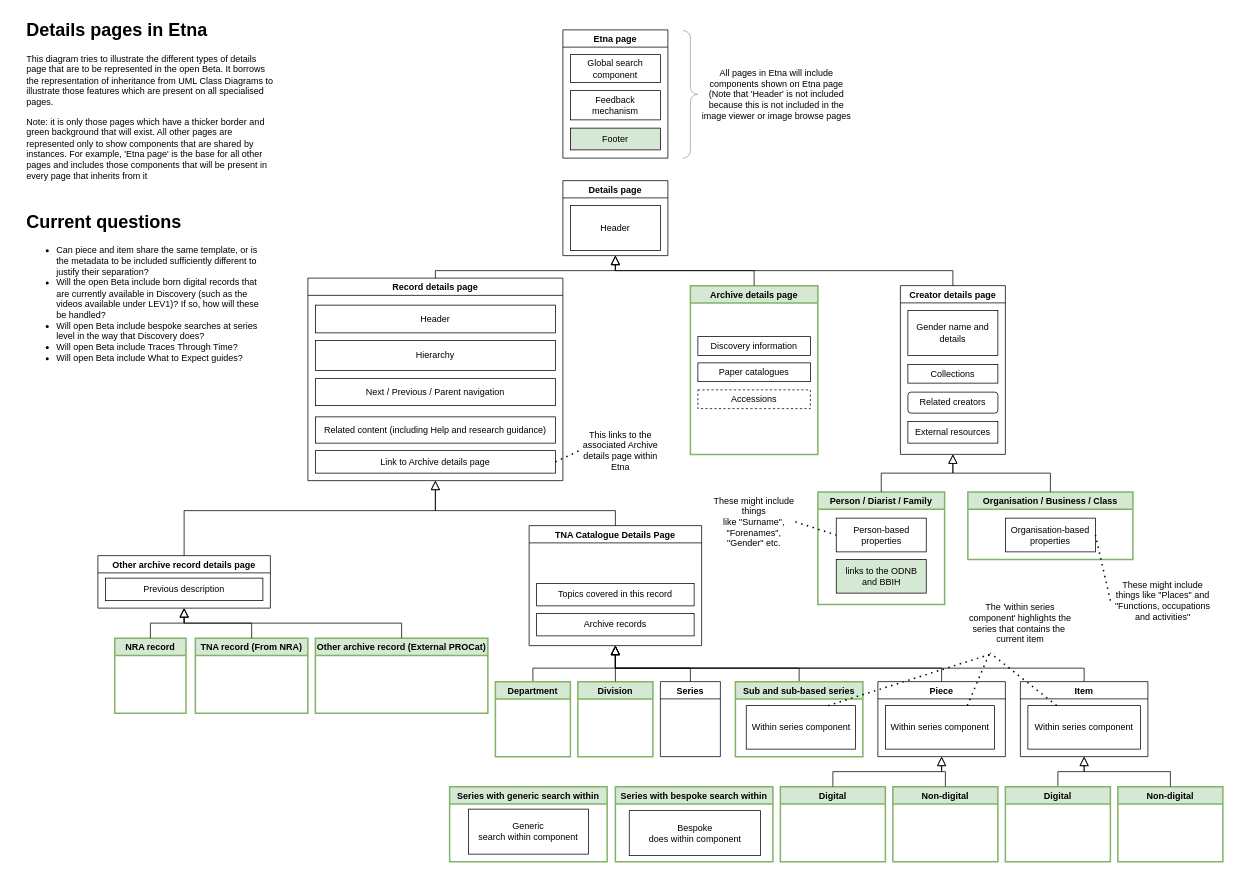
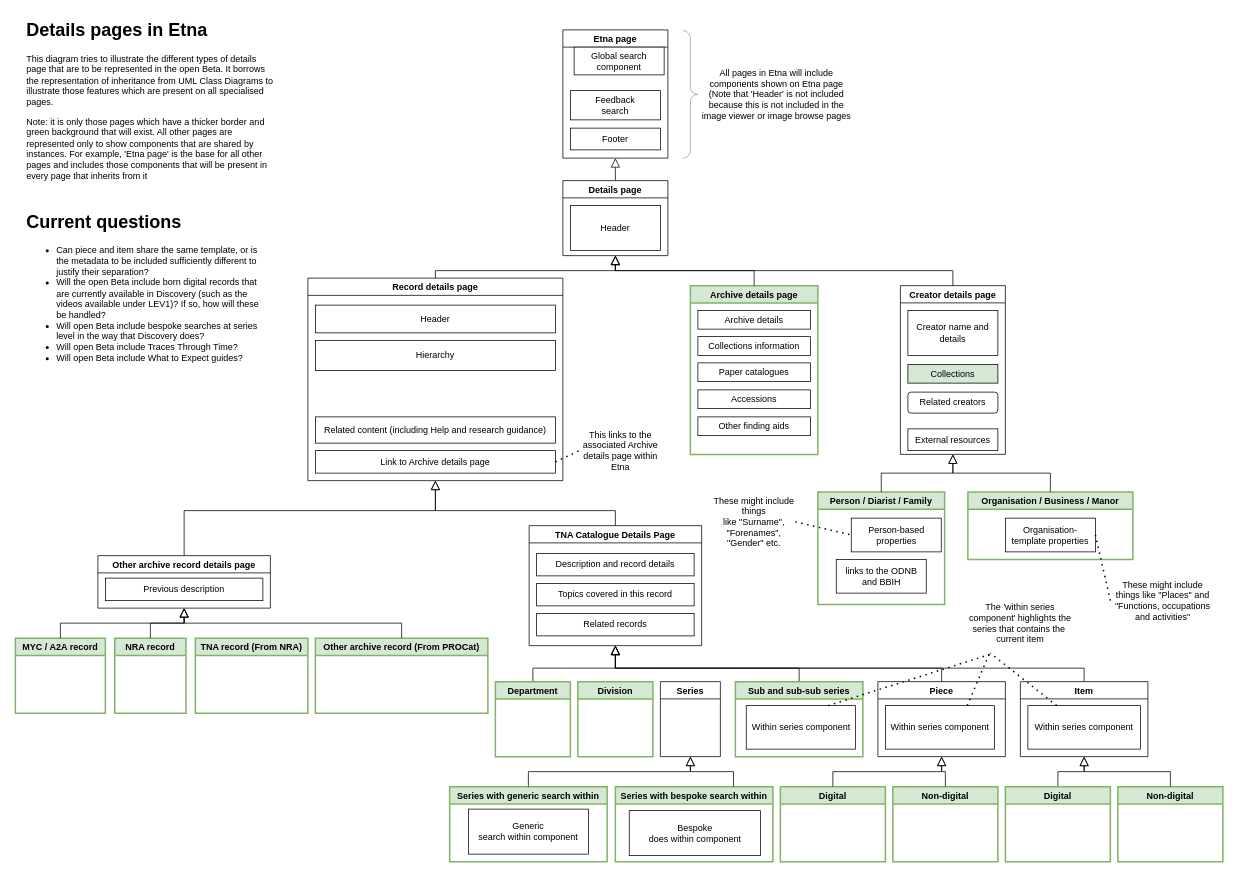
- <mxCell id="6" value="Global search component" style="rounded=0;whiteSpace=wrap;html=1;" parent="5" vertex="1"><mxGeometry x="10" y="33" width="120" height="37" as="geometry" /></mxCell>
+ <mxCell id="6" value="Global search component" style="rounded=0;whiteSpace=wrap;html=1;" parent="5" vertex="1"><mxGeometry x="15" y="23" width="120" height="37" as="geometry" /></mxCell>
- <mxCell id="7" value="Feedback&lt;br&gt;mechanism" style="rounded=0;whiteSpace=wrap;html=1;" parent="5" vertex="1"><mxGeometry x="10" y="81" width="120" height="39" as="geometry" /></mxCell>
+ <mxCell id="7" value="Feedback&lt;br&gt;search" style="rounded=0;whiteSpace=wrap;html=1;" parent="5" vertex="1"><mxGeometry x="10" y="81" width="120" height="39" as="geometry" /></mxCell>
- <mxCell id="8" value="Footer" style="rounded=0;whiteSpace=wrap;html=1;fillColor=#d5e8d4;" parent="5" vertex="1"><mxGeometry x="10" y="131" width="120" height="29" as="geometry" /></mxCell>
+ <mxCell id="8" value="Footer" style="rounded=0;whiteSpace=wrap;html=1;" parent="5" vertex="1"><mxGeometry x="10" y="131" width="120" height="29" as="geometry" /></mxCell>
+ <mxCell id="2" value="" style="endArrow=block;endSize=10;endFill=0;shadow=0;strokeWidth=1;rounded=0;edgeStyle=elbowEdgeStyle;elbow=vertical;entryX=0.5;entryY=1;entryDx=0;entryDy=0;" parent="1" source="11" target="5" edge="1"><mxGeometry width="160" relative="1" as="geometry"><mxPoint x="670" y="422" as="sourcePoint" /><mxPoint x="770" y="320" as="targetPoint" /></mxGeometry></mxCell>
+ <mxCell id="60" value="Archive details" style="rounded=0;whiteSpace=wrap;html=1;" parent="59" vertex="1"><mxGeometry x="10" y="33" width="150" height="25" as="geometry" /></mxCell>
- <mxCell id="47" value="Gender name and details" style="rounded=0;whiteSpace=wrap;html=1;" parent="46" vertex="1"><mxGeometry x="10" y="33" width="120" height="60" as="geometry" /></mxCell>
+ <mxCell id="47" value="Creator name and details" style="rounded=0;whiteSpace=wrap;html=1;" parent="46" vertex="1"><mxGeometry x="10" y="33" width="120" height="60" as="geometry" /></mxCell>
- <mxCell id="61" value="Discovery information" style="rounded=0;whiteSpace=wrap;html=1;" parent="59" vertex="1"><mxGeometry x="10" y="68" width="150" height="25" as="geometry" /></mxCell>
+ <mxCell id="61" value="Collections information" style="rounded=0;whiteSpace=wrap;html=1;" parent="59" vertex="1"><mxGeometry x="10" y="68" width="150" height="25" as="geometry" /></mxCell>
- <mxCell id="48" value="Collections" style="rounded=0;whiteSpace=wrap;html=1;" parent="46" vertex="1"><mxGeometry x="10" y="105" width="120" height="25" as="geometry" /></mxCell>
+ <mxCell id="48" value="Collections" style="rounded=0;whiteSpace=wrap;html=1;fillColor=#d5e8d4;" parent="46" vertex="1"><mxGeometry x="10" y="105" width="120" height="25" as="geometry" /></mxCell>
- <mxCell id="79" value="Next / Previous / Parent navigation" style="rounded=0;whiteSpace=wrap;html=1;" parent="75" vertex="1"><mxGeometry x="10" y="134" width="320" height="36" as="geometry" /></mxCell>
- <mxCell id="63" value="Accessions" style="rounded=0;whiteSpace=wrap;html=1;dashed=1;" parent="59" vertex="1"><mxGeometry x="10" y="139" width="150" height="25" as="geometry" /></mxCell>
+ <mxCell id="63" value="Accessions" style="rounded=0;whiteSpace=wrap;html=1;" parent="59" vertex="1"><mxGeometry x="10" y="139" width="150" height="25" as="geometry" /></mxCell>
+ <mxCell id="64" value="Other finding aids" style="rounded=0;whiteSpace=wrap;html=1;" parent="59" vertex="1"><mxGeometry x="10" y="175" width="150" height="25" as="geometry" /></mxCell>
- <mxCell id="50" value="External resources" style="rounded=0;whiteSpace=wrap;html=1;" parent="46" vertex="1"><mxGeometry x="10" y="181" width="120" height="29" as="geometry" /></mxCell>
+ <mxCell id="50" value="External resources" style="rounded=0;whiteSpace=wrap;html=1;" parent="46" vertex="1"><mxGeometry x="10" y="191" width="120" height="29" as="geometry" /></mxCell>
- <mxCell id="54" value="Organisation / Business / Class" style="swimlane;strokeWidth=2;fillColor=#d5e8d4;strokeColor=#82b366;startSize=23;" parent="1" vertex="1"><mxGeometry x="1290" y="655" width="220" height="90" as="geometry" /></mxCell>
+ <mxCell id="54" value="Organisation / Business / Manor" style="swimlane;strokeWidth=2;fillColor=#d5e8d4;strokeColor=#82b366;startSize=23;" parent="1" vertex="1"><mxGeometry x="1290" y="655" width="220" height="90" as="geometry" /></mxCell>
- <mxCell id="52" value="Person-based properties" style="rounded=0;whiteSpace=wrap;html=1;" parent="51" vertex="1"><mxGeometry x="24.5" y="35" width="120" height="45" as="geometry" /></mxCell>
+ <mxCell id="52" value="Person-based properties" style="rounded=0;whiteSpace=wrap;html=1;" parent="51" vertex="1"><mxGeometry x="44.5" y="35" width="120" height="45" as="geometry" /></mxCell>
- <mxCell id="55" value="Organisation-based properties" style="rounded=0;whiteSpace=wrap;html=1;" parent="54" vertex="1"><mxGeometry x="50" y="35" width="120" height="45" as="geometry" /></mxCell>
+ <mxCell id="55" value="Organisation-template properties" style="rounded=0;whiteSpace=wrap;html=1;" parent="54" vertex="1"><mxGeometry x="50" y="35" width="120" height="45" as="geometry" /></mxCell>
+ <mxCell id="14" value="Description and record details" style="rounded=0;whiteSpace=wrap;html=1;" parent="13" vertex="1"><mxGeometry x="10" y="37" width="210" height="30" as="geometry" /></mxCell>
- <mxCell id="53" value="links to the ODNB and BBIH" style="rounded=0;whiteSpace=wrap;html=1;fillColor=#d5e8d4;" parent="51" vertex="1"><mxGeometry x="24.5" y="90" width="120" height="45" as="geometry" /></mxCell>
+ <mxCell id="53" value="links to the ODNB and BBIH" style="rounded=0;whiteSpace=wrap;html=1;" parent="51" vertex="1"><mxGeometry x="24.5" y="90" width="120" height="45" as="geometry" /></mxCell>
+ <mxCell id="70" value="" style="endArrow=block;endSize=10;endFill=0;shadow=0;strokeWidth=1;rounded=0;edgeStyle=elbowEdgeStyle;elbow=vertical;exitX=0.5;exitY=0;exitDx=0;exitDy=0;entryX=0.5;entryY=1;entryDx=0;entryDy=0;" parent="1" source="69" target="66" edge="1"><mxGeometry width="160" relative="1" as="geometry"><mxPoint x="-100" y="1070" as="sourcePoint" /><mxPoint x="-80" y="1010" as="targetPoint" /><Array as="points"><mxPoint x="160" y="830" /></Array></mxGeometry></mxCell>
- <mxCell id="16" value="Archive records" style="rounded=0;whiteSpace=wrap;html=1;" parent="13" vertex="1"><mxGeometry x="10" y="117" width="210" height="30" as="geometry" /></mxCell>
+ <mxCell id="16" value="Related records" style="rounded=0;whiteSpace=wrap;html=1;" parent="13" vertex="1"><mxGeometry x="10" y="117" width="210" height="30" as="geometry" /></mxCell>
- <mxCell id="74" value="" style="endArrow=block;endSize=10;endFill=0;shadow=0;strokeWidth=1;rounded=0;edgeStyle=elbowEdgeStyle;elbow=vertical;exitX=0.5;exitY=0;exitDx=0;exitDy=0;entryX=0.5;entryY=1;entryDx=0;entryDy=0;" parent="1" source="73" target="66" edge="1"><mxGeometry width="160" relative="1" as="geometry"><mxPoint x="100" y="860" as="sourcePoint" /><mxPoint x="255" y="820" as="targetPoint" /><Array as="points"><mxPoint x="290" y="830" /></Array></mxGeometry></mxCell>
- <mxCell id="86" value="Other archive record (External PROCat)" style="swimlane;startSize=23;strokeWidth=2;fillColor=#d5e8d4;strokeColor=#82b366;" parent="1" vertex="1"><mxGeometry x="420" y="850" width="230" height="100" as="geometry" /></mxCell>
+ <mxCell id="86" value="Other archive record (From PROCat)" style="swimlane;startSize=23;strokeWidth=2;fillColor=#d5e8d4;strokeColor=#82b366;" parent="1" vertex="1"><mxGeometry x="420" y="850" width="230" height="100" as="geometry" /></mxCell>
+ <mxCell id="69" value="MYC / A2A record" style="swimlane;startSize=23;strokeWidth=2;fillColor=#d5e8d4;strokeColor=#82b366;" parent="1" vertex="1"><mxGeometry x="20" y="850" width="120" height="100" as="geometry" /></mxCell>
- <mxCell id="25" value="" style="endArrow=block;endSize=10;endFill=0;shadow=0;strokeWidth=1;rounded=0;edgeStyle=elbowEdgeStyle;elbow=vertical;exitX=0.5;exitY=0;exitDx=0;exitDy=0;entryX=0.5;entryY=1;entryDx=0;entryDy=0;" parent="1" source="19" target="13" edge="1"><mxGeometry width="160" relative="1" as="geometry"><mxPoint x="580" y="1110" as="sourcePoint" /><mxPoint x="830" y="825" as="targetPoint" /><Array as="points" /></mxGeometry></mxCell>
- <mxCell id="26" value="" style="endArrow=block;endSize=10;endFill=0;shadow=0;strokeWidth=1;rounded=0;edgeStyle=elbowEdgeStyle;elbow=vertical;entryX=0.5;entryY=1;entryDx=0;entryDy=0;exitX=0.5;exitY=0;exitDx=0;exitDy=0;" parent="1" source="20" target="13" edge="1"><mxGeometry width="160" relative="1" as="geometry"><mxPoint x="590" y="1120" as="sourcePoint" /><mxPoint x="590" y="1050" as="targetPoint" /><Array as="points"><mxPoint x="870" y="890" /></Array></mxGeometry></mxCell>
- <mxCell id="31" value="Sub and sub-based series" style="swimlane;strokeWidth=2;fillColor=#d5e8d4;strokeColor=#82b366;" parent="1" vertex="1"><mxGeometry x="980" y="908" width="170" height="100" as="geometry" /></mxCell>
+ <mxCell id="31" value="Sub and sub-sub series" style="swimlane;strokeWidth=2;fillColor=#d5e8d4;strokeColor=#82b366;" parent="1" vertex="1"><mxGeometry x="980" y="908" width="170" height="100" as="geometry" /></mxCell>
+ <mxCell id="30" value="" style="endArrow=block;endSize=10;endFill=0;shadow=0;strokeWidth=1;rounded=0;edgeStyle=elbowEdgeStyle;elbow=vertical;entryX=0.5;entryY=1;entryDx=0;entryDy=0;exitX=0.5;exitY=0;exitDx=0;exitDy=0;" parent="1" source="23" target="20" edge="1"><mxGeometry width="160" relative="1" as="geometry"><mxPoint x="470" y="1128" as="sourcePoint" /><mxPoint x="470" y="1058" as="targetPoint" /><Array as="points"><mxPoint x="810" y="1028" /></Array></mxGeometry></mxCell>
+ <mxCell id="27" value="" style="endArrow=block;endSize=10;endFill=0;shadow=0;strokeWidth=1;rounded=0;edgeStyle=elbowEdgeStyle;elbow=vertical;exitX=0.75;exitY=0;exitDx=0;exitDy=0;entryX=0.5;entryY=1;entryDx=0;entryDy=0;" parent="1" source="21" target="20" edge="1"><mxGeometry width="160" relative="1" as="geometry"><mxPoint x="470" y="1128" as="sourcePoint" /><mxPoint x="760" y="948" as="targetPoint" /><Array as="points"><mxPoint x="950" y="1028" /></Array></mxGeometry></mxCell>
